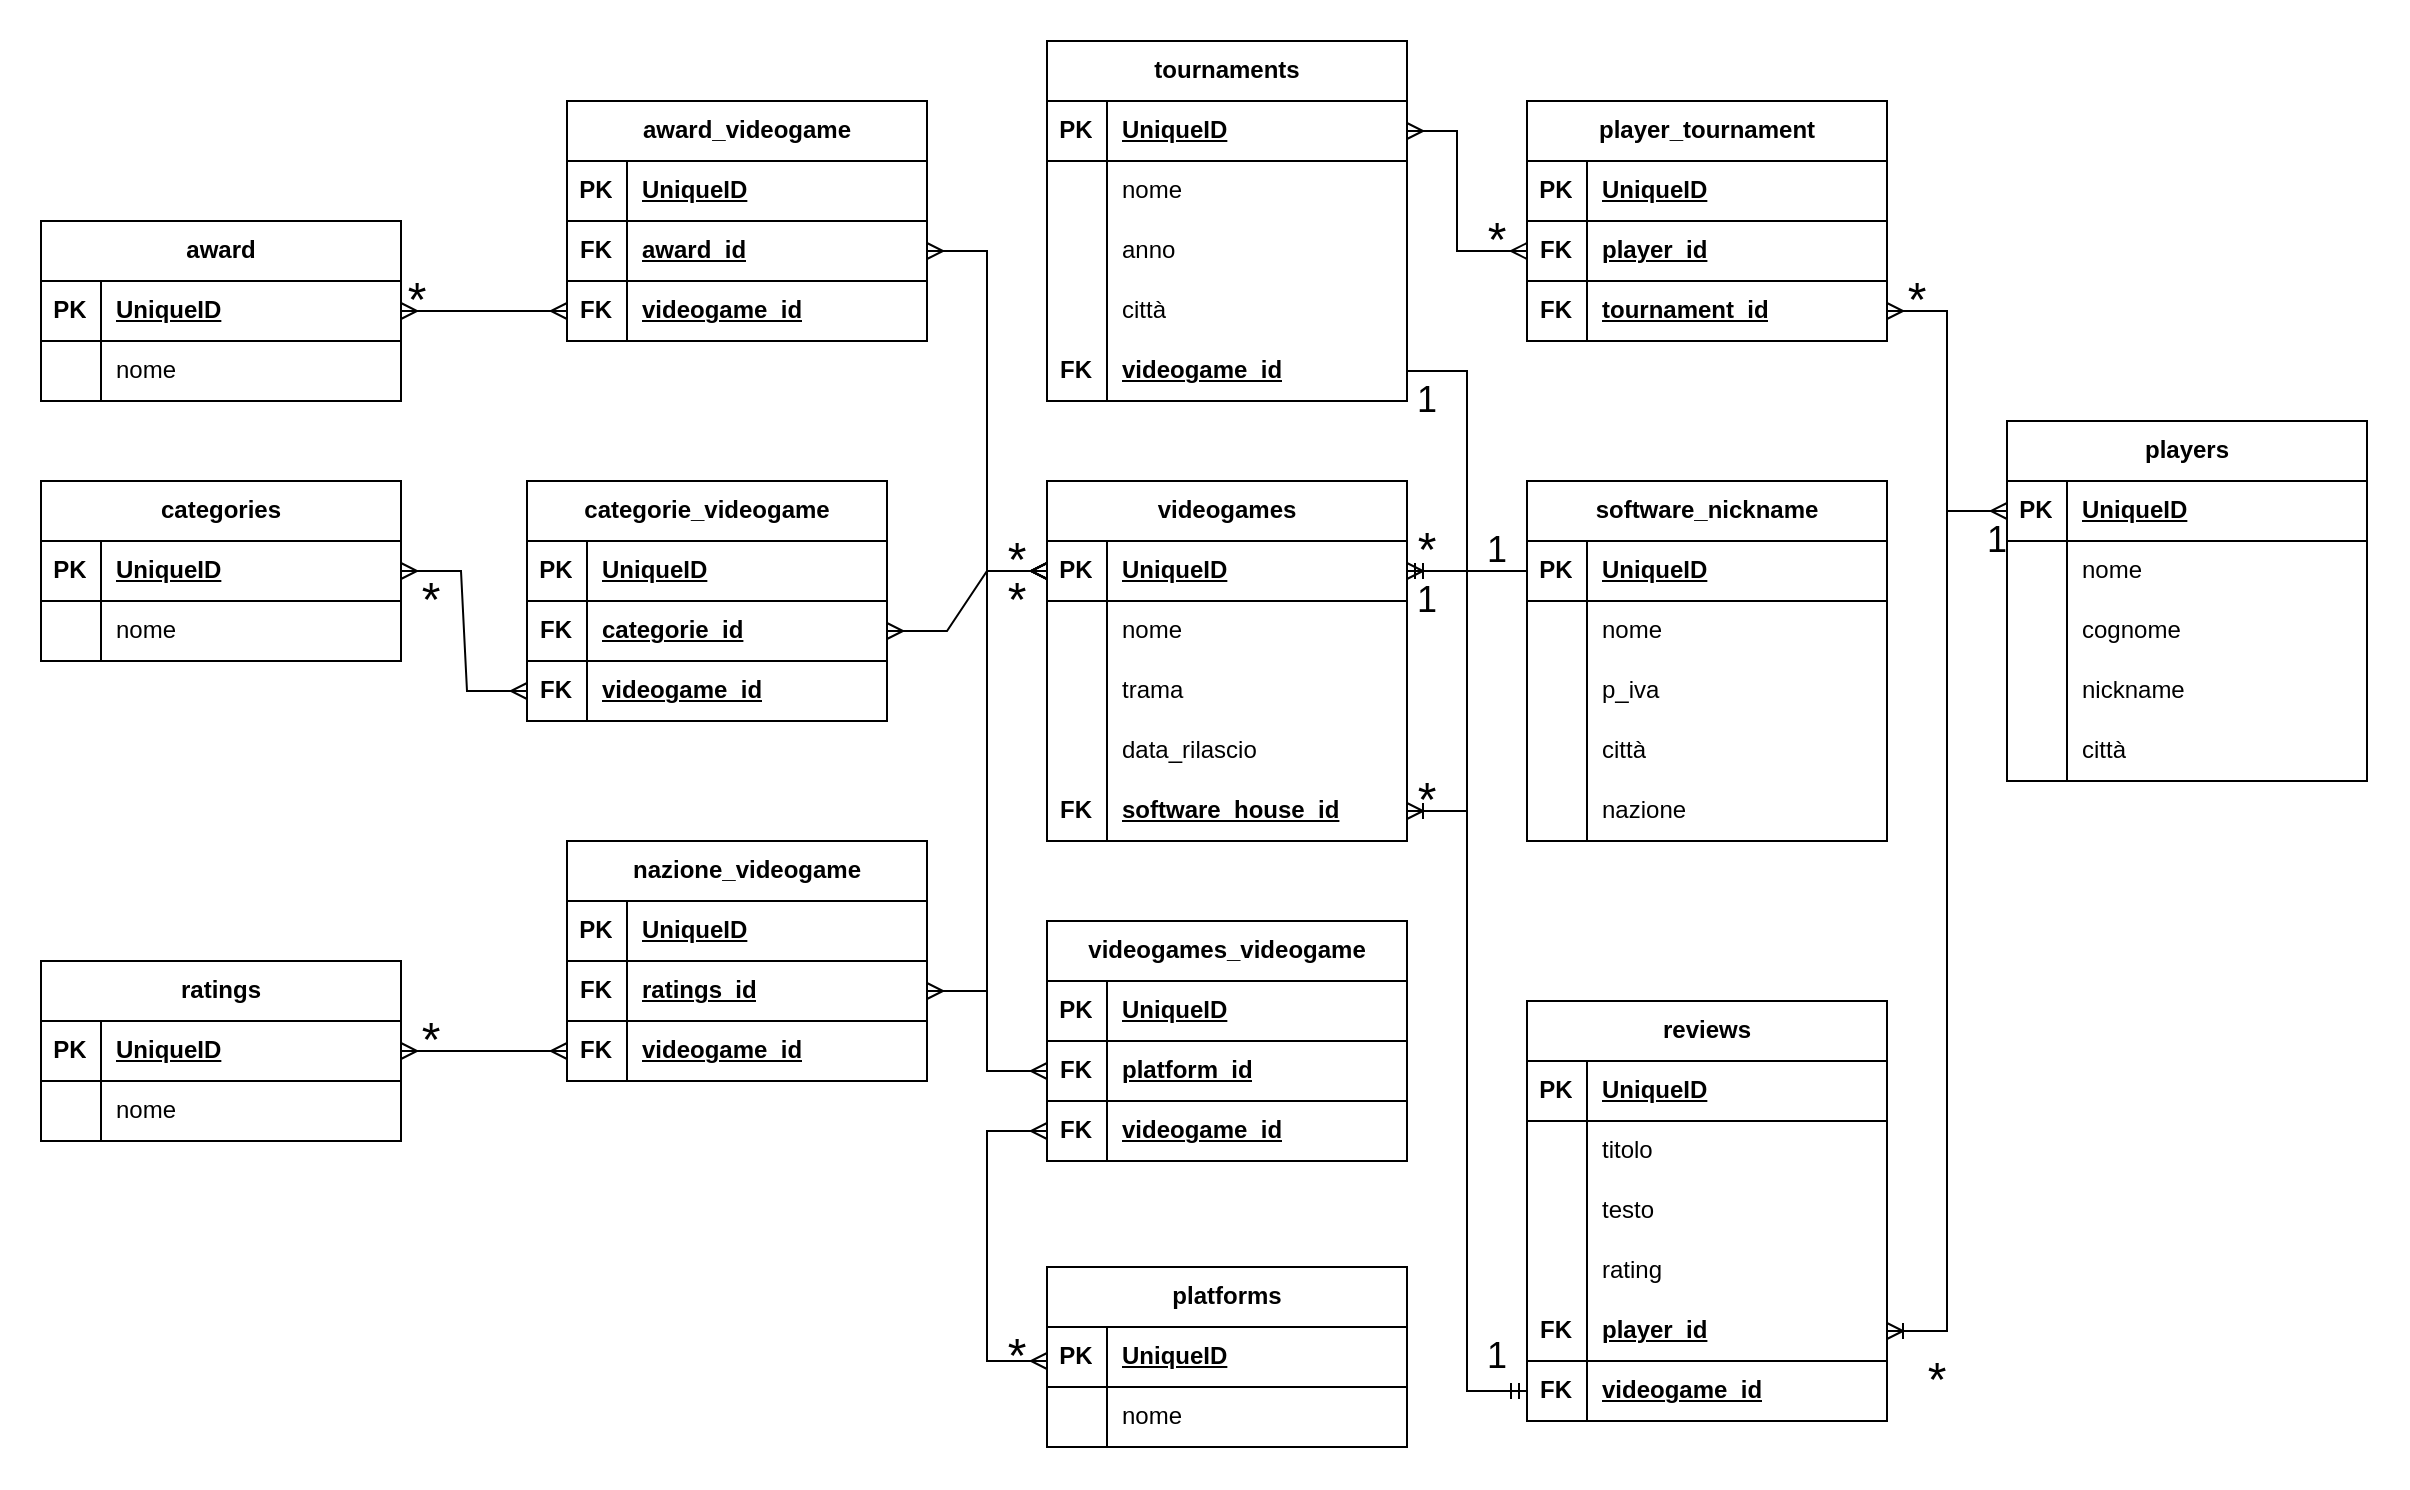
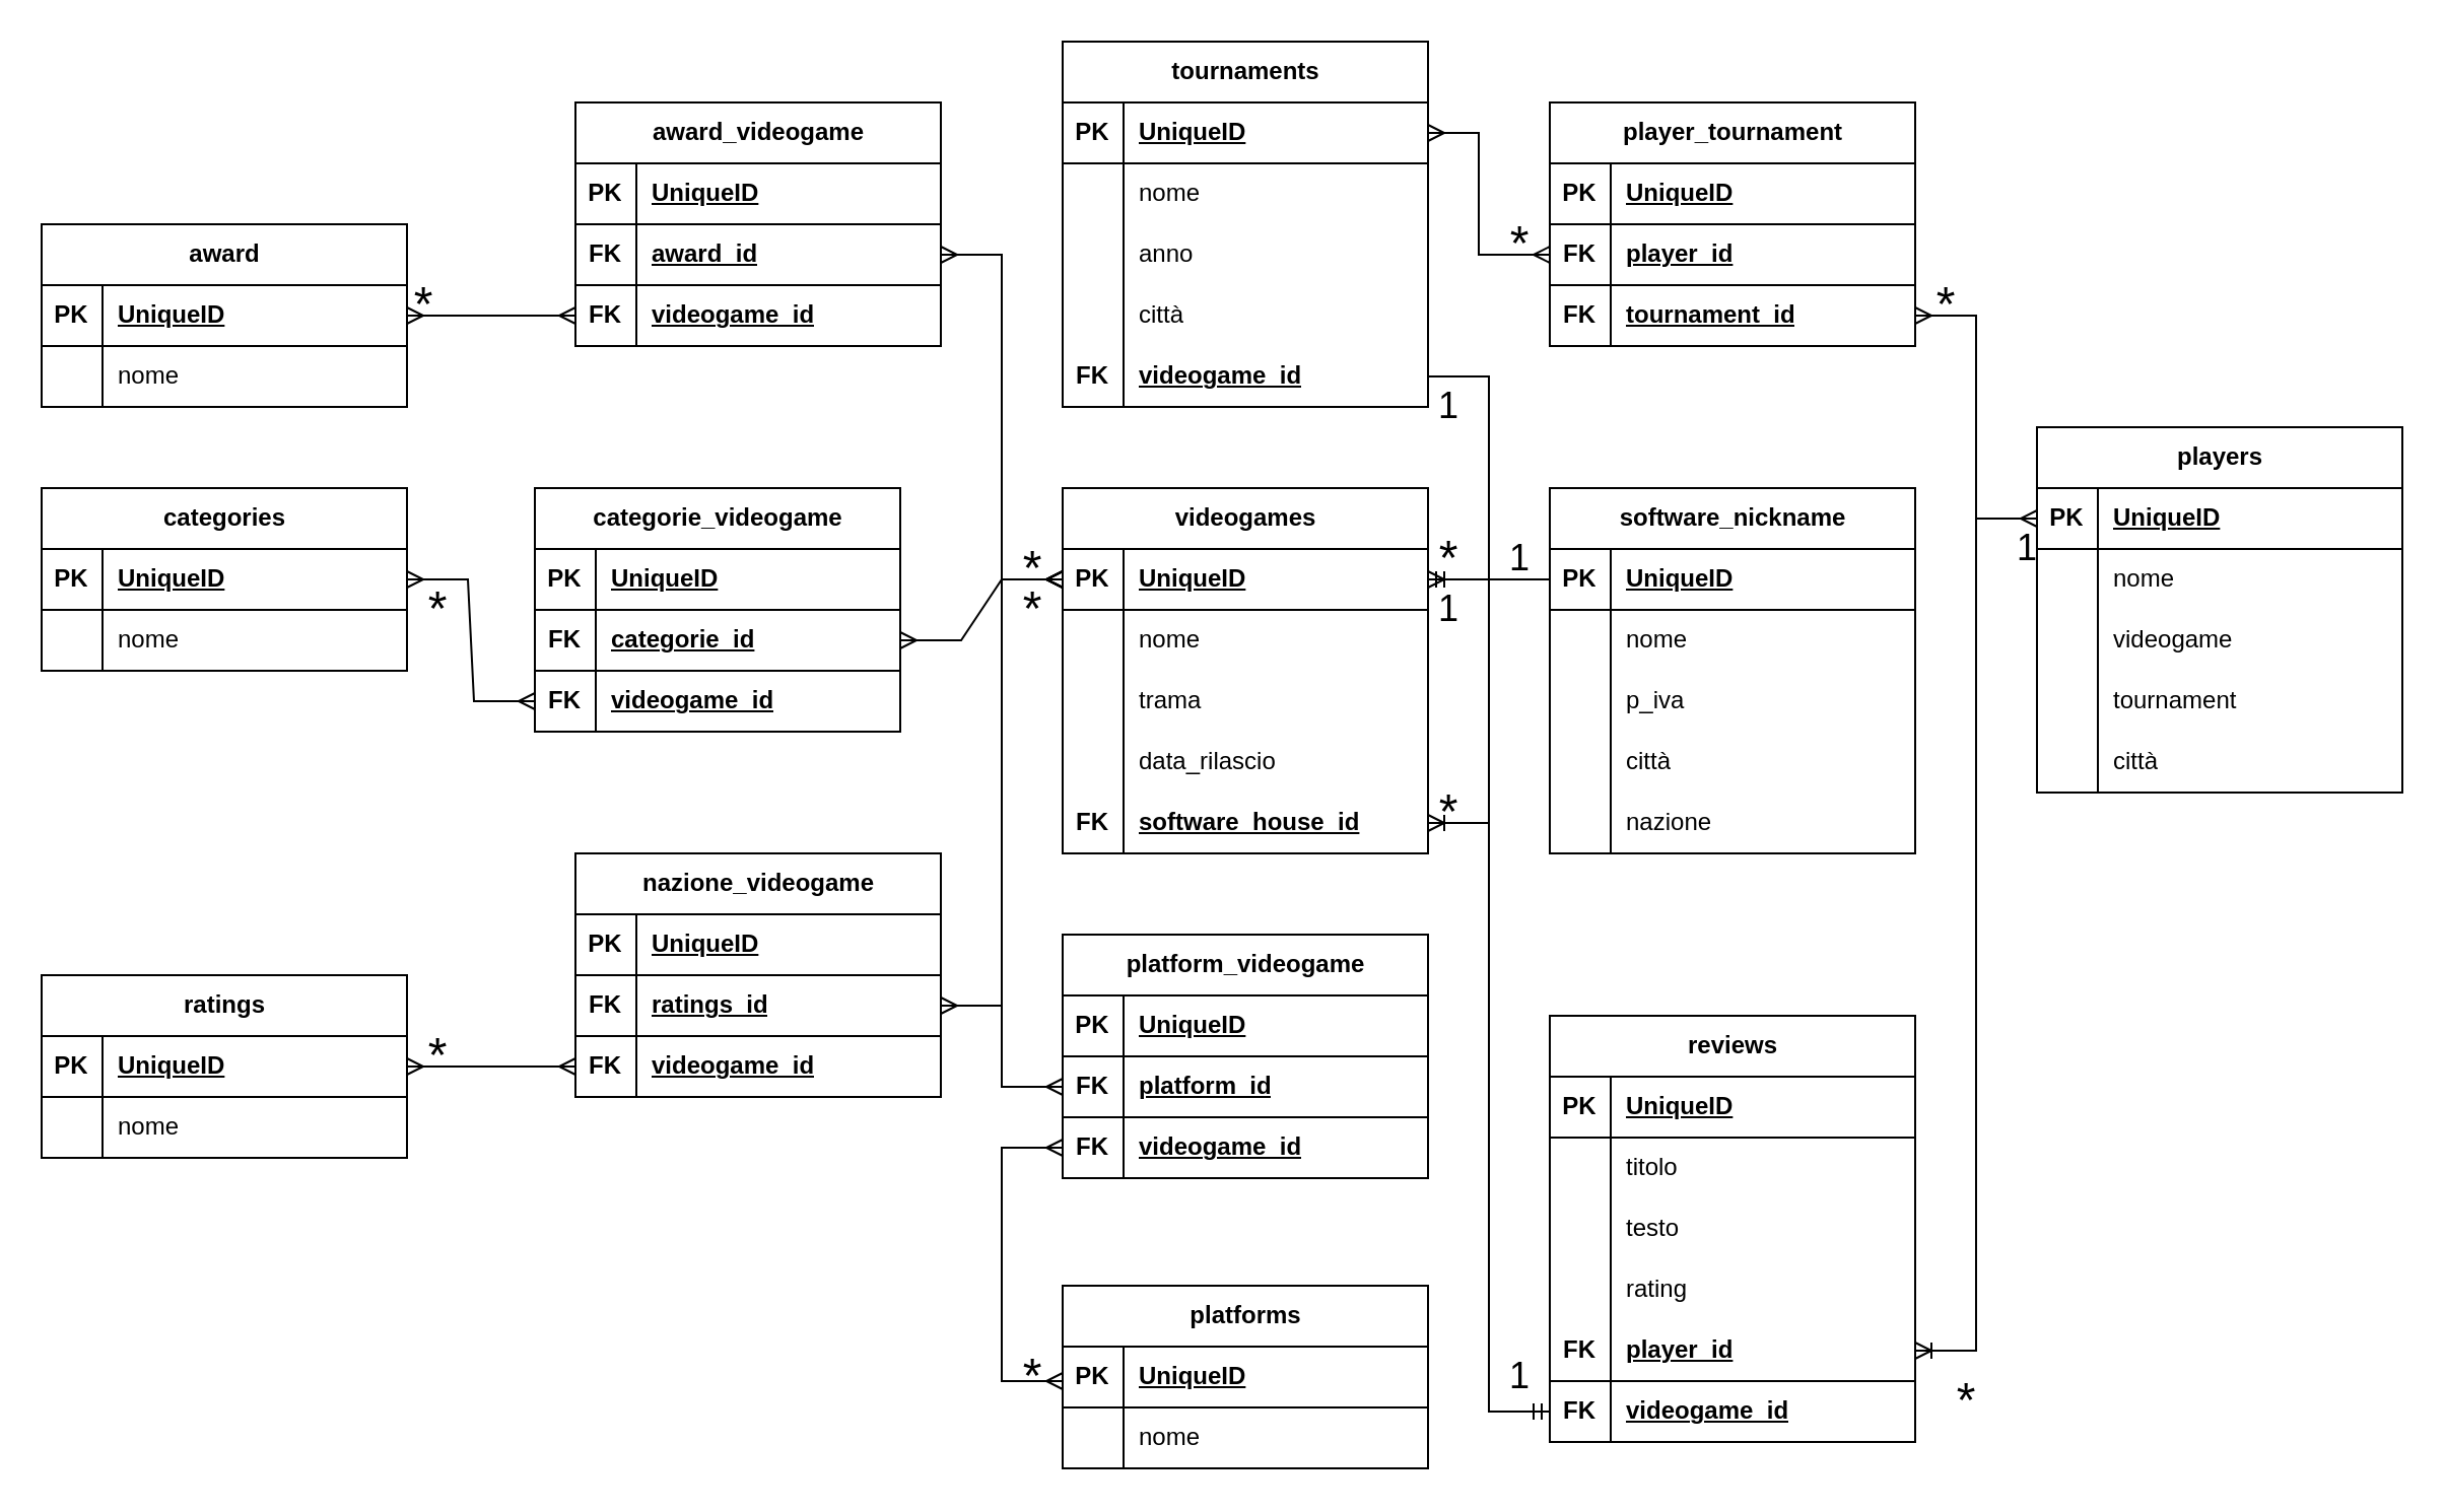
- <mxCell id="127" value="cognome" style="shape=partialRectangle;connectable=0;fillColor=none;top=0;left=0;bottom=0;right=0;align=left;spacingLeft=6;overflow=hidden;whiteSpace=wrap;html=1;" vertex="1" parent="125"><mxGeometry x="30" width="150" height="30" as="geometry"><mxRectangle width="150" height="30" as="alternateBounds" /></mxGeometry></mxCell>
+ <mxCell id="127" value="videogame" style="shape=partialRectangle;connectable=0;fillColor=none;top=0;left=0;bottom=0;right=0;align=left;spacingLeft=6;overflow=hidden;whiteSpace=wrap;html=1;" vertex="1" parent="125"><mxGeometry x="30" width="150" height="30" as="geometry"><mxRectangle width="150" height="30" as="alternateBounds" /></mxGeometry></mxCell>
- <mxCell id="130" value="nickname" style="shape=partialRectangle;connectable=0;fillColor=none;top=0;left=0;bottom=0;right=0;align=left;spacingLeft=6;overflow=hidden;whiteSpace=wrap;html=1;" vertex="1" parent="128"><mxGeometry x="30" width="150" height="30" as="geometry"><mxRectangle width="150" height="30" as="alternateBounds" /></mxGeometry></mxCell>
+ <mxCell id="130" value="tournament" style="shape=partialRectangle;connectable=0;fillColor=none;top=0;left=0;bottom=0;right=0;align=left;spacingLeft=6;overflow=hidden;whiteSpace=wrap;html=1;" vertex="1" parent="128"><mxGeometry x="30" width="150" height="30" as="geometry"><mxRectangle width="150" height="30" as="alternateBounds" /></mxGeometry></mxCell>
- <mxCell id="44" value="videogames_videogame" style="shape=table;startSize=30;container=1;collapsible=1;childLayout=tableLayout;fixedRows=1;rowLines=0;fontStyle=1;align=center;resizeLast=1;html=1;" vertex="1" parent="1"><mxGeometry x="523" y="460" width="180" height="120" as="geometry" /></mxCell>
+ <mxCell id="44" value="platform_videogame" style="shape=table;startSize=30;container=1;collapsible=1;childLayout=tableLayout;fixedRows=1;rowLines=0;fontStyle=1;align=center;resizeLast=1;html=1;" vertex="1" parent="1"><mxGeometry x="523" y="460" width="180" height="120" as="geometry" /></mxCell>
